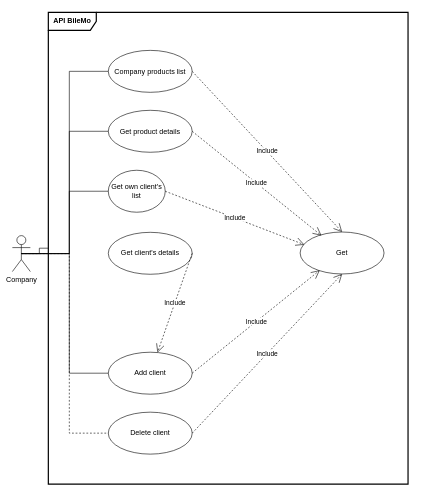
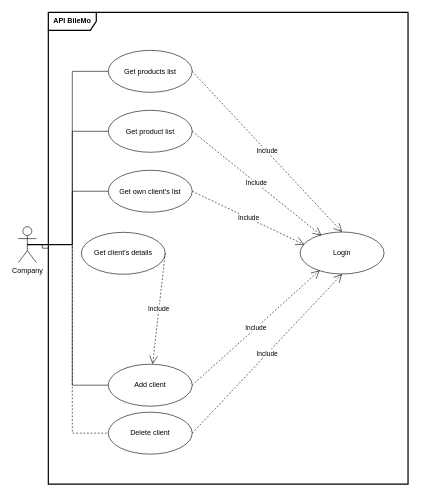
- <mxCell id="4" value="Company products list" style="ellipse;whiteSpace=wrap;html=1;" parent="1" vertex="1"><mxGeometry x="180" y="83.5" width="140" height="70" as="geometry" /></mxCell>
+ <mxCell id="4" value="Get products list" style="ellipse;whiteSpace=wrap;html=1;" parent="1" vertex="1"><mxGeometry x="180" y="83.5" width="140" height="70" as="geometry" /></mxCell>
- <mxCell id="5" value="Get product details" style="ellipse;whiteSpace=wrap;html=1;" parent="1" vertex="1"><mxGeometry x="180" y="183.5" width="140" height="70" as="geometry" /></mxCell>
+ <mxCell id="5" value="Get product list" style="ellipse;whiteSpace=wrap;html=1;" parent="1" vertex="1"><mxGeometry x="180" y="183.5" width="140" height="70" as="geometry" /></mxCell>
- <mxCell id="14" value="Get own client's list" style="ellipse;whiteSpace=wrap;html=1;" parent="1" vertex="1"><mxGeometry x="180" y="283.5" width="95" height="70" as="geometry" /></mxCell>
+ <mxCell id="14" value="Get own client's list" style="ellipse;whiteSpace=wrap;html=1;" parent="1" vertex="1"><mxGeometry x="180" y="283.5" width="140" height="70" as="geometry" /></mxCell>
- <mxCell id="3" value="Company" style="shape=umlActor;verticalLabelPosition=bottom;verticalAlign=top;html=1;" parent="1" vertex="1"><mxGeometry x="20" y="392.5" width="30" height="60" as="geometry" /></mxCell>
+ <mxCell id="3" value="Company" style="shape=umlActor;verticalLabelPosition=bottom;verticalAlign=top;html=1;" parent="1" vertex="1"><mxGeometry x="30" y="377.5" width="30" height="60" as="geometry" /></mxCell>
- <mxCell id="6" value="Get client's details" style="ellipse;whiteSpace=wrap;html=1;" parent="1" vertex="1"><mxGeometry x="180" y="387" width="140" height="70" as="geometry" /></mxCell>
+ <mxCell id="6" value="Get client's details" style="ellipse;whiteSpace=wrap;html=1;" parent="1" vertex="1"><mxGeometry x="135" y="387" width="140" height="70" as="geometry" /></mxCell>
- <mxCell id="7" value="Get" style="ellipse;whiteSpace=wrap;html=1;" parent="1" vertex="1"><mxGeometry x="500" y="386.5" width="140" height="70" as="geometry" /></mxCell>
+ <mxCell id="7" value="Login" style="ellipse;whiteSpace=wrap;html=1;" parent="1" vertex="1"><mxGeometry x="500" y="386.5" width="140" height="70" as="geometry" /></mxCell>
- <mxCell id="16" value="Add client" style="ellipse;whiteSpace=wrap;html=1;" vertex="1" parent="1"><mxGeometry x="180" y="587" width="140" height="70" as="geometry" /></mxCell>
+ <mxCell id="16" value="Add client" style="ellipse;whiteSpace=wrap;html=1;" vertex="1" parent="1"><mxGeometry x="180" y="607" width="140" height="70" as="geometry" /></mxCell>
